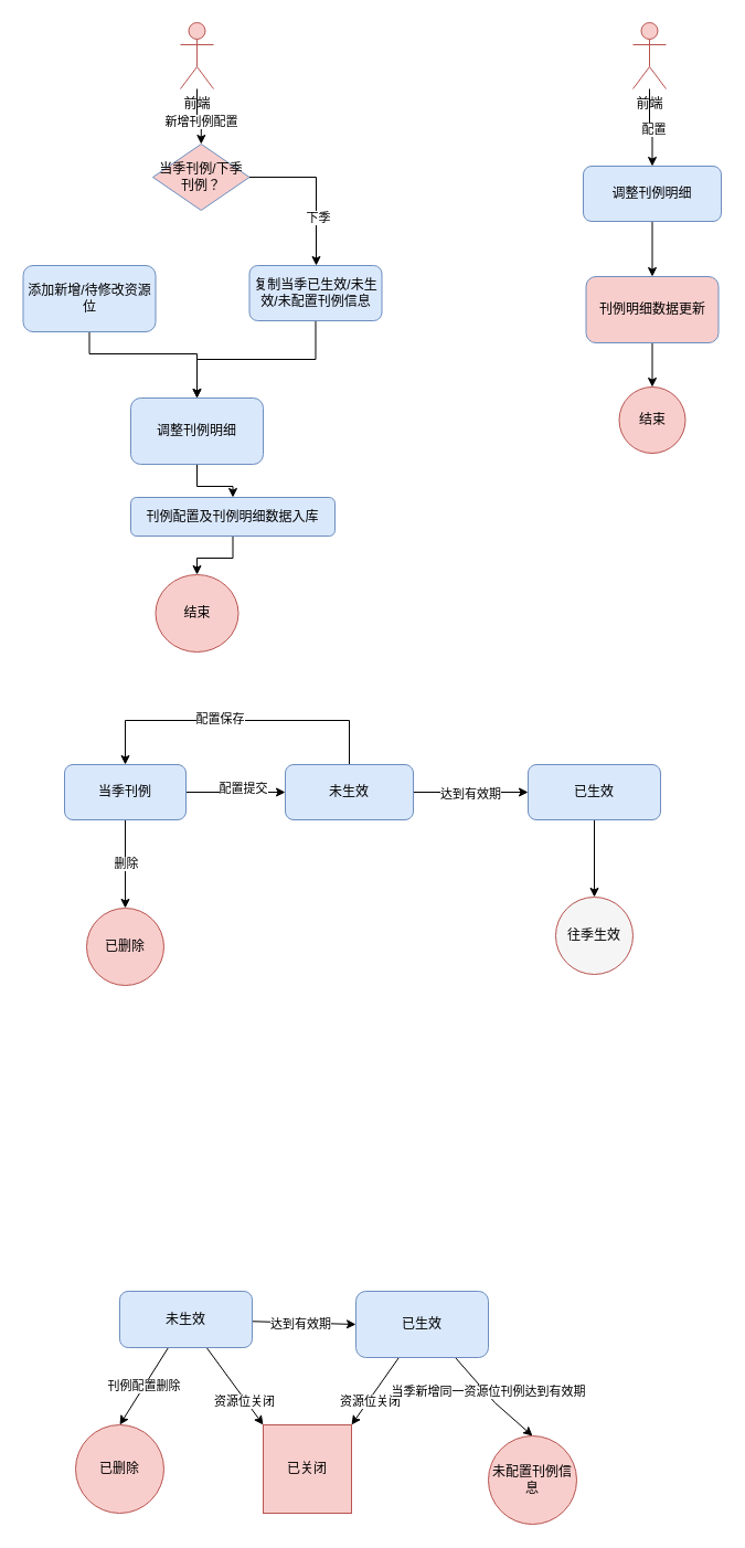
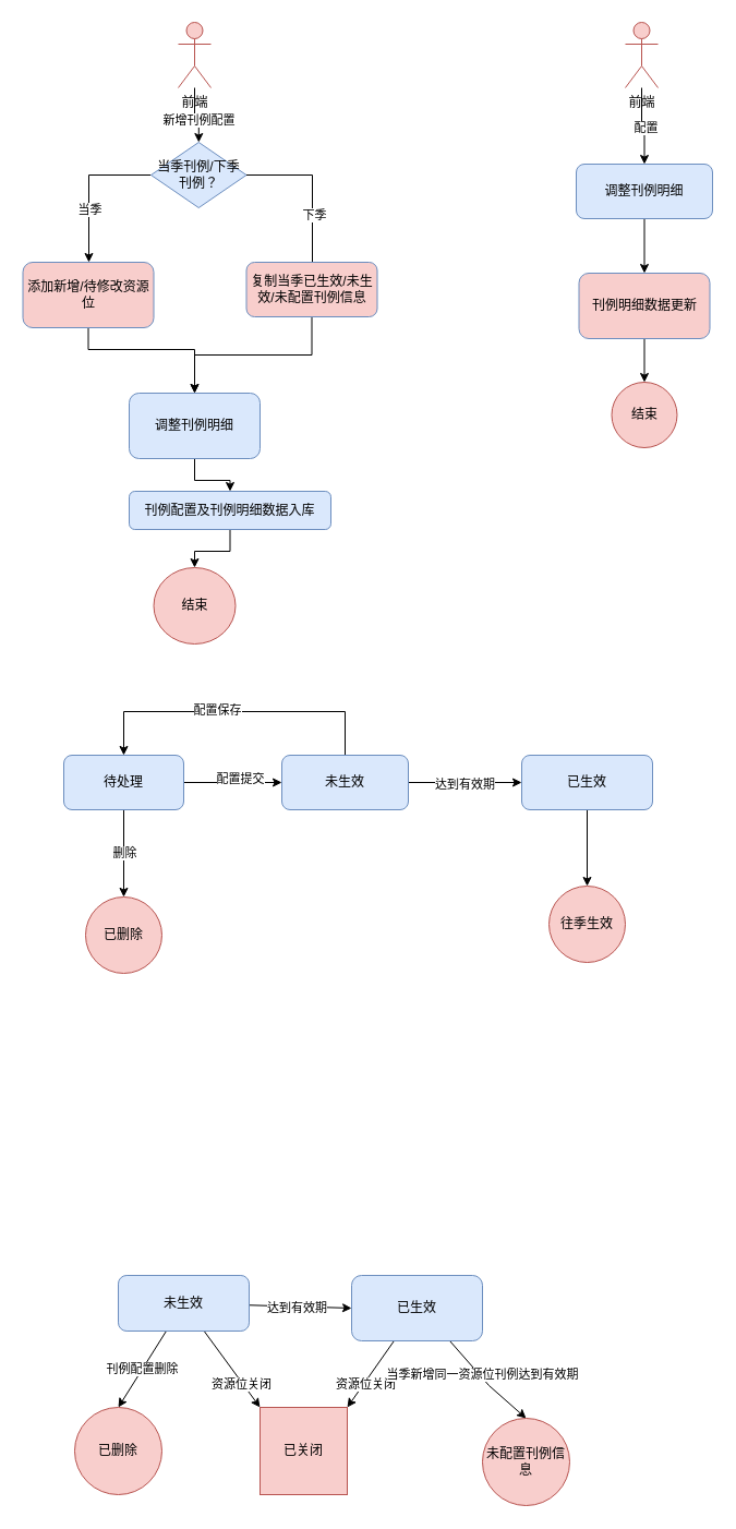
- <mxCell id="10" value="当季刊例/下季刊例？" style="rhombus;whiteSpace=wrap;html=1;fillColor=#f8cecc;strokeColor=#6c8ebf;" vertex="1" parent="1"><mxGeometry x="138" y="130" width="87.5" height="60" as="geometry" /></mxCell>
+ <mxCell id="10" value="当季刊例/下季刊例？" style="rhombus;whiteSpace=wrap;html=1;fillColor=#dae8fc;strokeColor=#6c8ebf;" vertex="1" parent="1"><mxGeometry x="138" y="130" width="87.5" height="60" as="geometry" /></mxCell>
+ <mxCell id="6" style="edgeStyle=orthogonalEdgeStyle;rounded=0;orthogonalLoop=1;jettySize=auto;html=1;" edge="1" parent="1" source="10" target="5"><mxGeometry relative="1" as="geometry"><Array as="points"><mxPoint x="81" y="160" /></Array></mxGeometry></mxCell>
+ <mxCell id="7" value="当季" style="edgeLabel;html=1;align=center;verticalAlign=middle;resizable=0;points=[];" vertex="1" connectable="0" parent="6"><mxGeometry x="0.285" relative="1" as="geometry"><mxPoint as="offset" /></mxGeometry></mxCell>
- <mxCell id="8" style="edgeStyle=orthogonalEdgeStyle;rounded=0;orthogonalLoop=1;jettySize=auto;html=1;" edge="1" parent="1" source="10" target="12"><mxGeometry relative="1" as="geometry"><Array as="points"><mxPoint x="286" y="160" /></Array></mxGeometry></mxCell>
+ <mxCell id="8" style="edgeStyle=orthogonalEdgeStyle;rounded=0;orthogonalLoop=1;jettySize=auto;html=1;endArrow=none;" edge="1" parent="1" source="10" target="12"><mxGeometry relative="1" as="geometry"><Array as="points"><mxPoint x="286" y="160" /></Array></mxGeometry></mxCell>
- <mxCell id="12" value="复制当季已生效/未生效/未配置刊例信息" style="rounded=1;whiteSpace=wrap;html=1;fillColor=#dae8fc;strokeColor=#6c8ebf;" vertex="1" parent="1"><mxGeometry x="225.5" y="240" width="120" height="50" as="geometry" /></mxCell>
+ <mxCell id="12" value="复制当季已生效/未生效/未配置刊例信息" style="rounded=1;whiteSpace=wrap;html=1;fillColor=#f8cecc;strokeColor=#6c8ebf;" vertex="1" parent="1"><mxGeometry x="225.5" y="240" width="120" height="50" as="geometry" /></mxCell>
- <mxCell id="5" value="添加新增/待修改资源位" style="rounded=1;whiteSpace=wrap;html=1;fillColor=#dae8fc;strokeColor=#6c8ebf;" vertex="1" parent="1"><mxGeometry x="20.5" y="240" width="120" height="60" as="geometry" /></mxCell>
+ <mxCell id="5" value="添加新增/待修改资源位" style="rounded=1;whiteSpace=wrap;html=1;fillColor=#f8cecc;strokeColor=#6c8ebf;" vertex="1" parent="1"><mxGeometry x="20.5" y="240" width="120" height="60" as="geometry" /></mxCell>
- <mxCell id="30" value="当季刊例" style="rounded=1;whiteSpace=wrap;html=1;fillColor=#dae8fc;strokeColor=#6c8ebf;" vertex="1" parent="1"><mxGeometry x="58" y="692" width="110" height="50" as="geometry" /></mxCell>
+ <mxCell id="30" value="待处理" style="rounded=1;whiteSpace=wrap;html=1;fillColor=#dae8fc;strokeColor=#6c8ebf;" vertex="1" parent="1"><mxGeometry x="58" y="692" width="110" height="50" as="geometry" /></mxCell>
- <mxCell id="39" value="往季生效" style="ellipse;whiteSpace=wrap;html=1;aspect=fixed;fillColor=#f5f5f5;strokeColor=#b85450;" vertex="1" parent="1"><mxGeometry x="503" y="812" width="70" height="70" as="geometry" /></mxCell>
+ <mxCell id="39" value="往季生效" style="ellipse;whiteSpace=wrap;html=1;aspect=fixed;fillColor=#f8cecc;strokeColor=#b85450;" vertex="1" parent="1"><mxGeometry x="503" y="812" width="70" height="70" as="geometry" /></mxCell>
